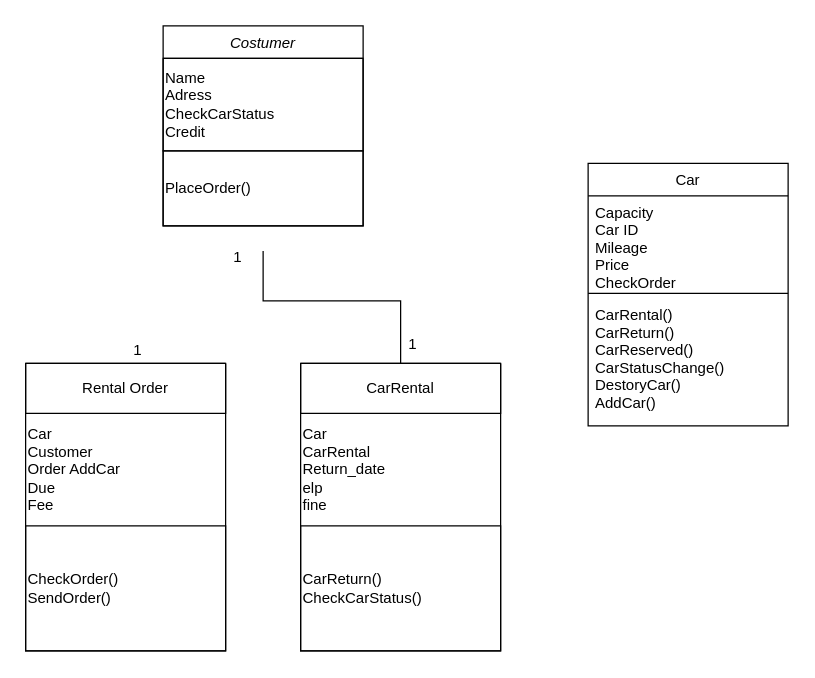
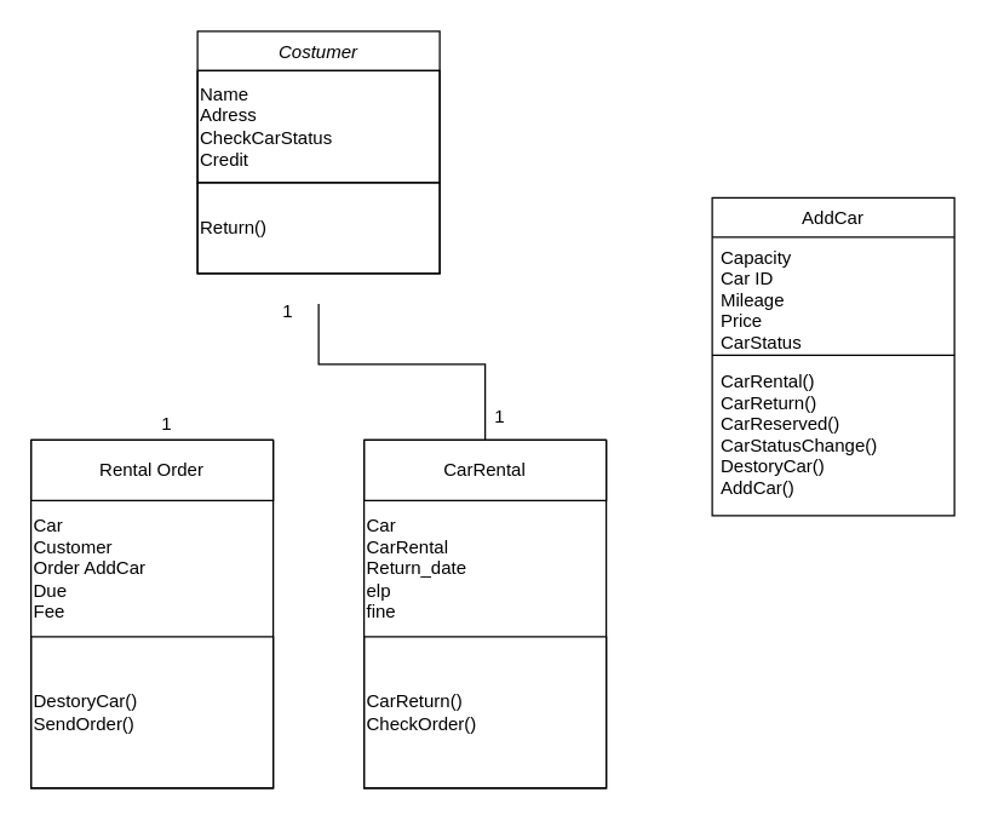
- <mxCell id="9" value="Car" style="swimlane;fontStyle=0;align=center;verticalAlign=top;childLayout=stackLayout;horizontal=1;startSize=26;horizontalStack=0;resizeParent=1;resizeLast=0;collapsible=1;marginBottom=0;rounded=0;shadow=0;strokeWidth=1;" parent="1" vertex="1"><mxGeometry x="470" y="130" width="160" height="210" as="geometry"><mxRectangle x="550" y="140" width="160" height="26" as="alternateBounds" /></mxGeometry></mxCell>
+ <mxCell id="9" value="AddCar" style="swimlane;fontStyle=0;align=center;verticalAlign=top;childLayout=stackLayout;horizontal=1;startSize=26;horizontalStack=0;resizeParent=1;resizeLast=0;collapsible=1;marginBottom=0;rounded=0;shadow=0;strokeWidth=1;" parent="1" vertex="1"><mxGeometry x="470" y="130" width="160" height="210" as="geometry"><mxRectangle x="550" y="140" width="160" height="26" as="alternateBounds" /></mxGeometry></mxCell>
- <mxCell id="4" value="PlaceOrder()" style="rounded=0;whiteSpace=wrap;html=1;fontFamily=Helvetica;fontSize=12;fontColor=default;fillColor=none;gradientColor=none;align=left;" parent="2" vertex="1"><mxGeometry y="100" width="160" height="60" as="geometry" /></mxCell>
+ <mxCell id="4" value="Return()" style="rounded=0;whiteSpace=wrap;html=1;fontFamily=Helvetica;fontSize=12;fontColor=default;fillColor=none;gradientColor=none;align=left;" parent="2" vertex="1"><mxGeometry y="100" width="160" height="60" as="geometry" /></mxCell>
- <mxCell id="10" value="Capacity&#10;Car ID&#10;Mileage&#10;Price&#10;CheckOrder" style="text;align=left;verticalAlign=top;spacingLeft=4;spacingRight=4;overflow=hidden;rotatable=0;points=[[0,0.5],[1,0.5]];portConstraint=eastwest;" parent="9" vertex="1"><mxGeometry y="26" width="160" height="74" as="geometry" /></mxCell>
+ <mxCell id="10" value="Capacity&#10;Car ID&#10;Mileage&#10;Price&#10;CarStatus" style="text;align=left;verticalAlign=top;spacingLeft=4;spacingRight=4;overflow=hidden;rotatable=0;points=[[0,0.5],[1,0.5]];portConstraint=eastwest;" parent="9" vertex="1"><mxGeometry y="26" width="160" height="74" as="geometry" /></mxCell>
- <mxCell id="8" value="CheckOrder()&lt;br&gt;SendOrder()" style="rounded=0;whiteSpace=wrap;html=1;fontFamily=Helvetica;fontSize=12;fontColor=default;fillColor=none;gradientColor=none;align=left;" parent="5" vertex="1"><mxGeometry y="130" width="160" height="100" as="geometry" /></mxCell>
+ <mxCell id="8" value="DestoryCar()&lt;br&gt;SendOrder()" style="rounded=0;whiteSpace=wrap;html=1;fontFamily=Helvetica;fontSize=12;fontColor=default;fillColor=none;gradientColor=none;align=left;" parent="5" vertex="1"><mxGeometry y="130" width="160" height="100" as="geometry" /></mxCell>
- <mxCell id="18" value="CarReturn()&lt;br&gt;CheckCarStatus()" style="rounded=0;whiteSpace=wrap;html=1;fontFamily=Helvetica;fontSize=12;fontColor=default;fillColor=none;gradientColor=none;align=left;" vertex="1" parent="15"><mxGeometry y="130" width="160" height="100" as="geometry" /></mxCell>
+ <mxCell id="18" value="CarReturn()&lt;br&gt;CheckOrder()" style="rounded=0;whiteSpace=wrap;html=1;fontFamily=Helvetica;fontSize=12;fontColor=default;fillColor=none;gradientColor=none;align=left;" vertex="1" parent="15"><mxGeometry y="130" width="160" height="100" as="geometry" /></mxCell>
